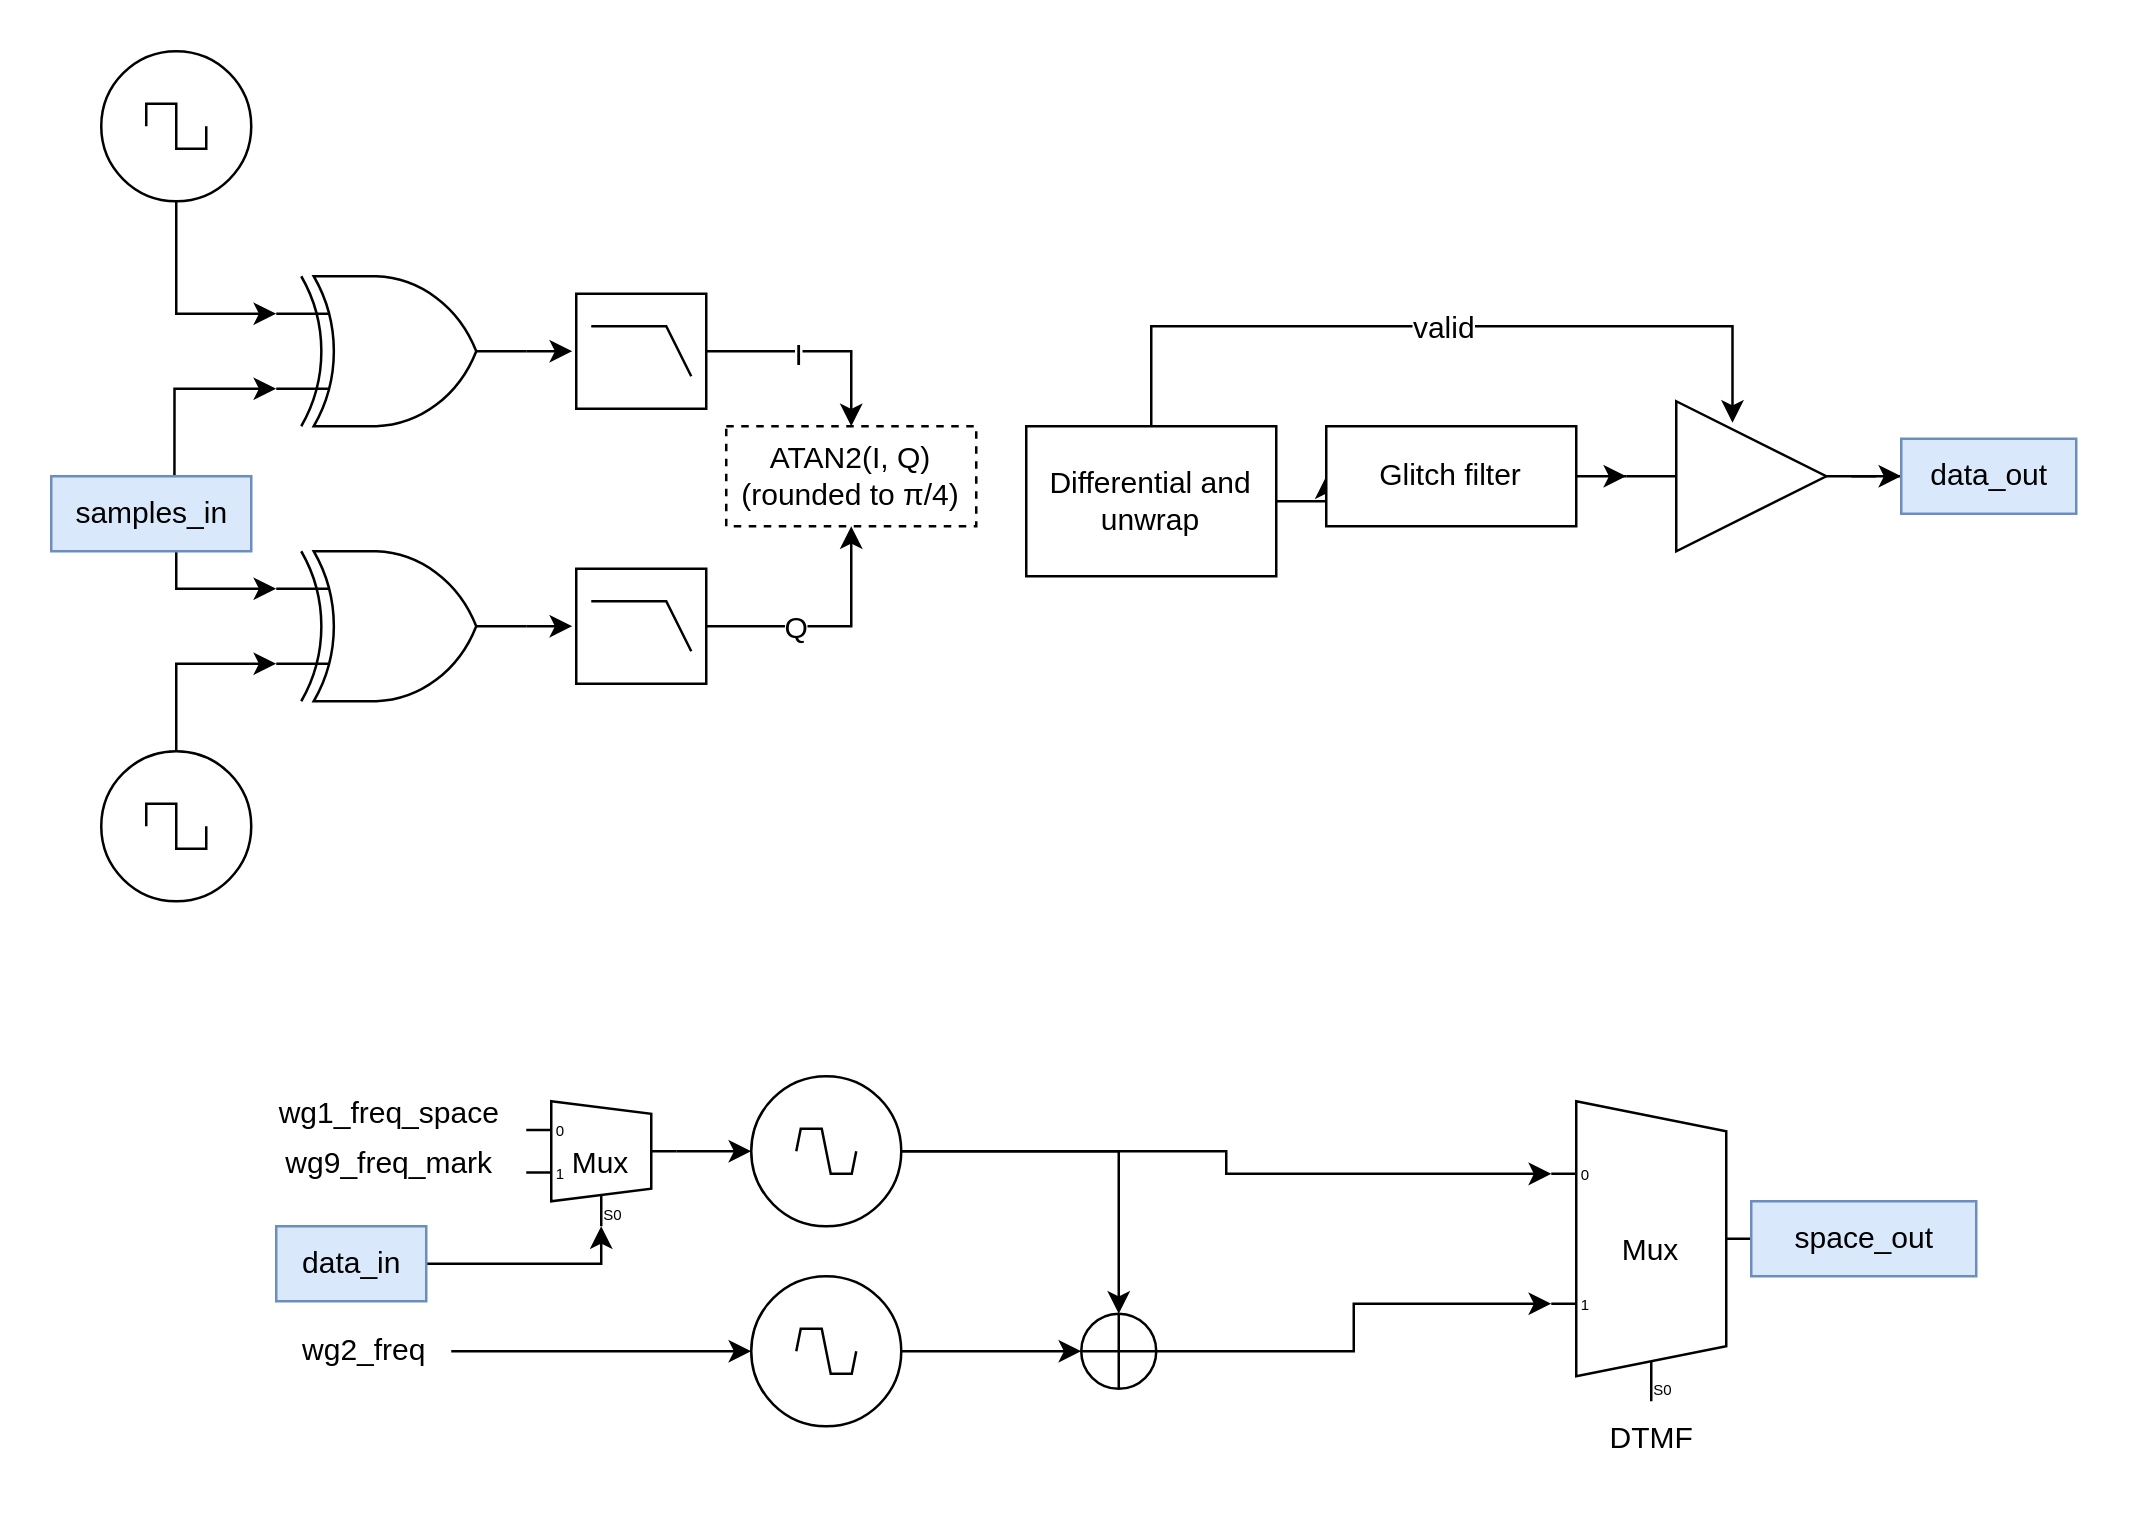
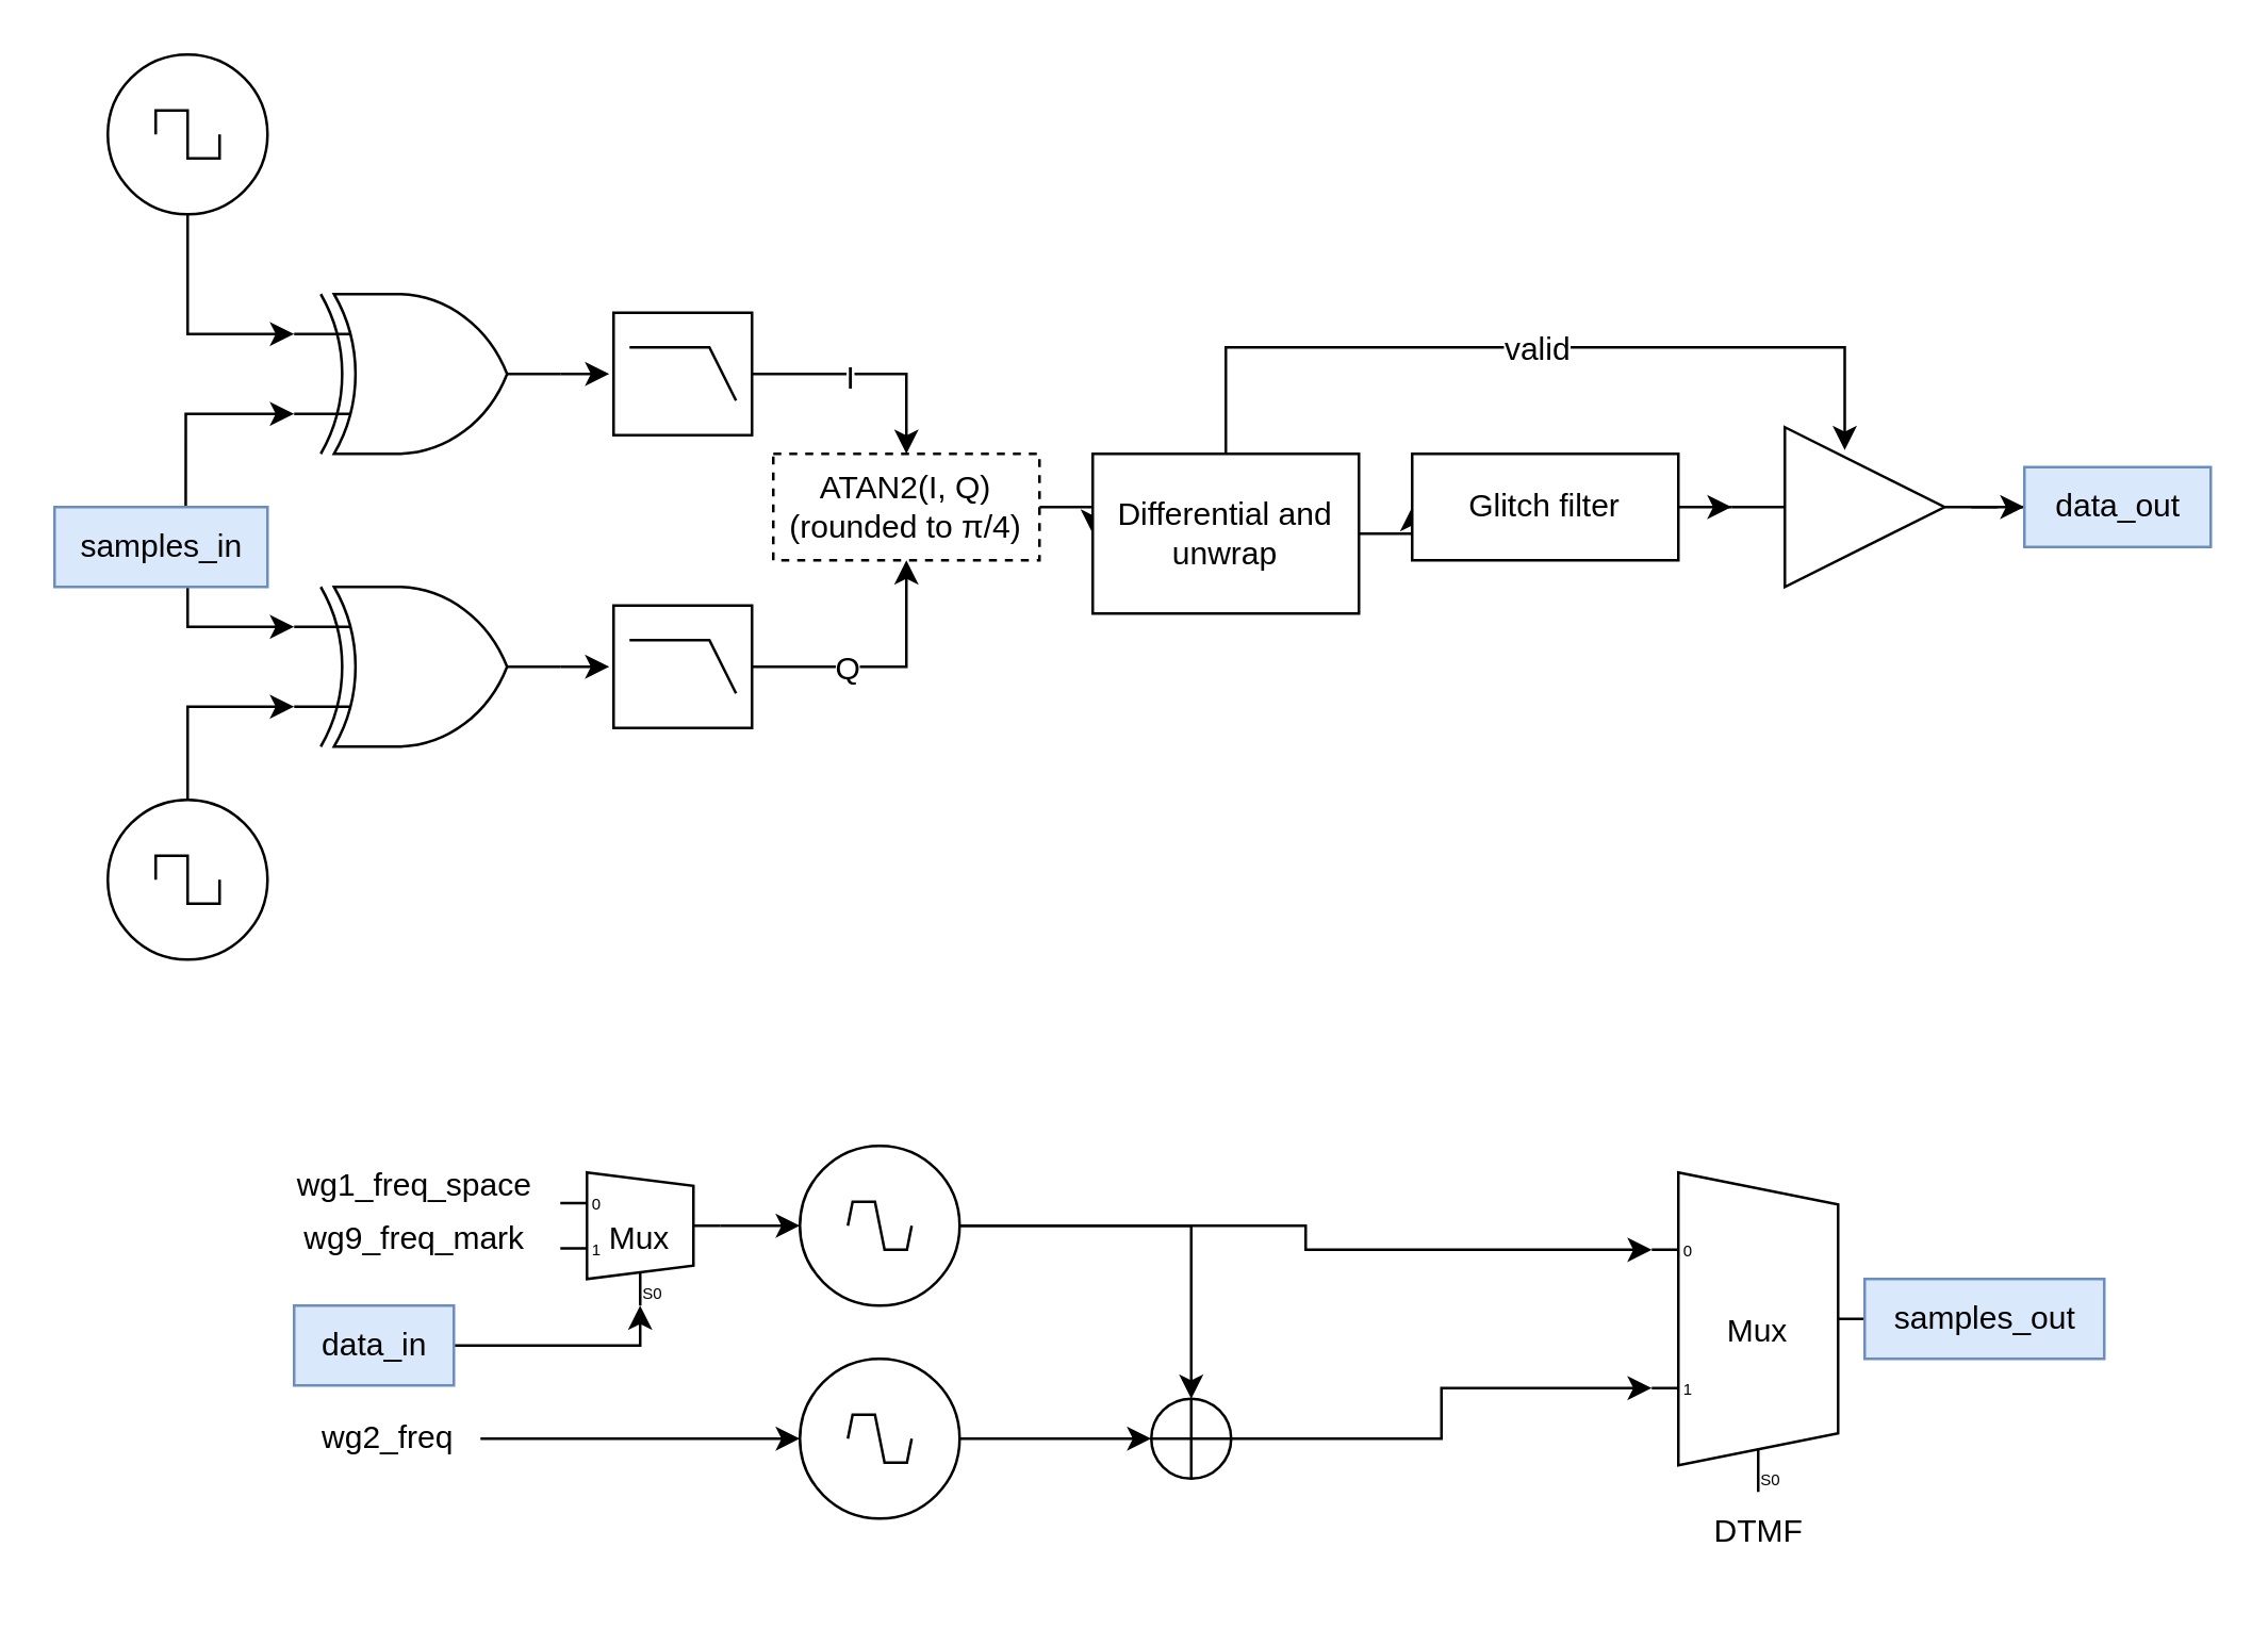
+ <mxCell id="9" style="edgeStyle=orthogonalEdgeStyle;rounded=0;orthogonalLoop=1;jettySize=auto;html=1;entryX=0;entryY=0.5;entryDx=0;entryDy=0;" edge="1" parent="1" source="10" target="14"><mxGeometry relative="1" as="geometry" /></mxCell>
- <mxCell id="39" value="&lt;div&gt;space_out&lt;/div&gt;" style="text;html=1;align=center;verticalAlign=middle;resizable=0;points=[];autosize=1;strokeColor=#6c8ebf;fillColor=#dae8fc;" vertex="1" parent="1"><mxGeometry x="700" y="480" width="90" height="30" as="geometry" /></mxCell>
+ <mxCell id="39" value="&lt;div&gt;samples_out&lt;/div&gt;" style="text;html=1;align=center;verticalAlign=middle;resizable=0;points=[];autosize=1;strokeColor=#6c8ebf;fillColor=#dae8fc;" vertex="1" parent="1"><mxGeometry x="700" y="480" width="90" height="30" as="geometry" /></mxCell>
